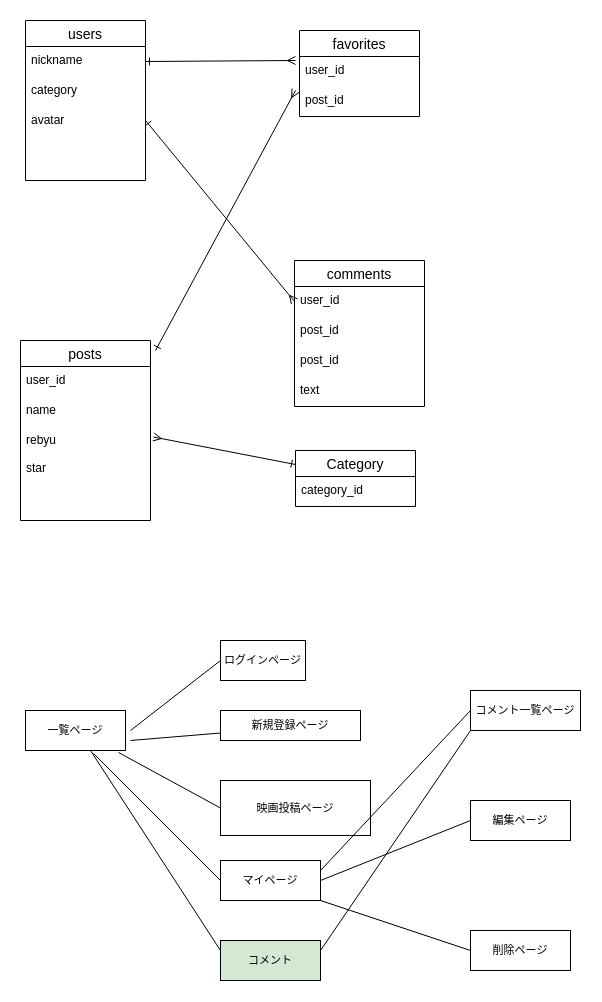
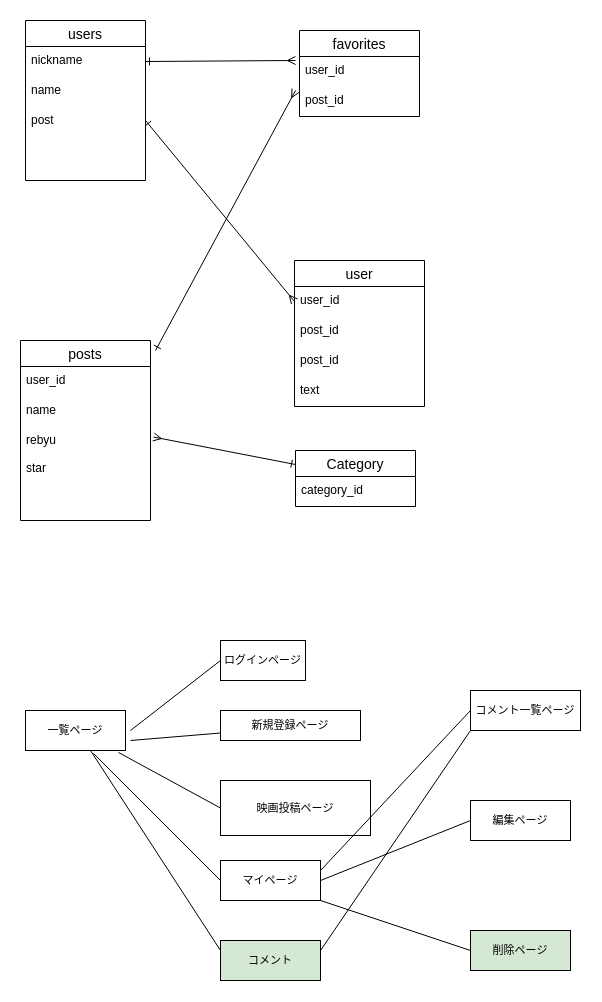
- <mxCell id="4" value="category&#10;&#10;avatar" style="text;strokeColor=none;fillColor=none;spacingLeft=4;spacingRight=4;overflow=hidden;rotatable=0;points=[[0,0.5],[1,0.5]];portConstraint=eastwest;fontSize=12;" vertex="1" parent="2"><mxGeometry y="56" width="120" height="30" as="geometry" /></mxCell>
+ <mxCell id="4" value="name&#10;&#10;avatar" style="text;strokeColor=none;fillColor=none;spacingLeft=4;spacingRight=4;overflow=hidden;rotatable=0;points=[[0,0.5],[1,0.5]];portConstraint=eastwest;fontSize=12;" vertex="1" parent="2"><mxGeometry y="56" width="120" height="30" as="geometry" /></mxCell>
- <mxCell id="5" value="avatar" style="text;strokeColor=none;fillColor=none;spacingLeft=4;spacingRight=4;overflow=hidden;rotatable=0;points=[[0,0.5],[1,0.5]];portConstraint=eastwest;fontSize=12;" vertex="1" parent="2"><mxGeometry y="86" width="120" height="74" as="geometry" /></mxCell>
+ <mxCell id="5" value="post" style="text;strokeColor=none;fillColor=none;spacingLeft=4;spacingRight=4;overflow=hidden;rotatable=0;points=[[0,0.5],[1,0.5]];portConstraint=eastwest;fontSize=12;" vertex="1" parent="2"><mxGeometry y="86" width="120" height="74" as="geometry" /></mxCell>
- <mxCell id="10" value="comments" style="swimlane;fontStyle=0;childLayout=stackLayout;horizontal=1;startSize=26;horizontalStack=0;resizeParent=1;resizeParentMax=0;resizeLast=0;collapsible=1;marginBottom=0;align=center;fontSize=14;" vertex="1" parent="1"><mxGeometry x="294" y="260" width="130" height="146" as="geometry" /></mxCell>
+ <mxCell id="10" value="user" style="swimlane;fontStyle=0;childLayout=stackLayout;horizontal=1;startSize=26;horizontalStack=0;resizeParent=1;resizeParentMax=0;resizeLast=0;collapsible=1;marginBottom=0;align=center;fontSize=14;" vertex="1" parent="1"><mxGeometry x="294" y="260" width="130" height="146" as="geometry" /></mxCell>
- <mxCell id="37" value="削除ページ" style="whiteSpace=wrap;html=1;align=center;fontFamily=Helvetica;fontSize=11;fontColor=default;" vertex="1" parent="1"><mxGeometry x="470" y="930" width="100" height="40" as="geometry" /></mxCell>
+ <mxCell id="37" value="削除ページ" style="whiteSpace=wrap;html=1;align=center;fontFamily=Helvetica;fontSize=11;fontColor=default;fillColor=#d5e8d4;" vertex="1" parent="1"><mxGeometry x="470" y="930" width="100" height="40" as="geometry" /></mxCell>
